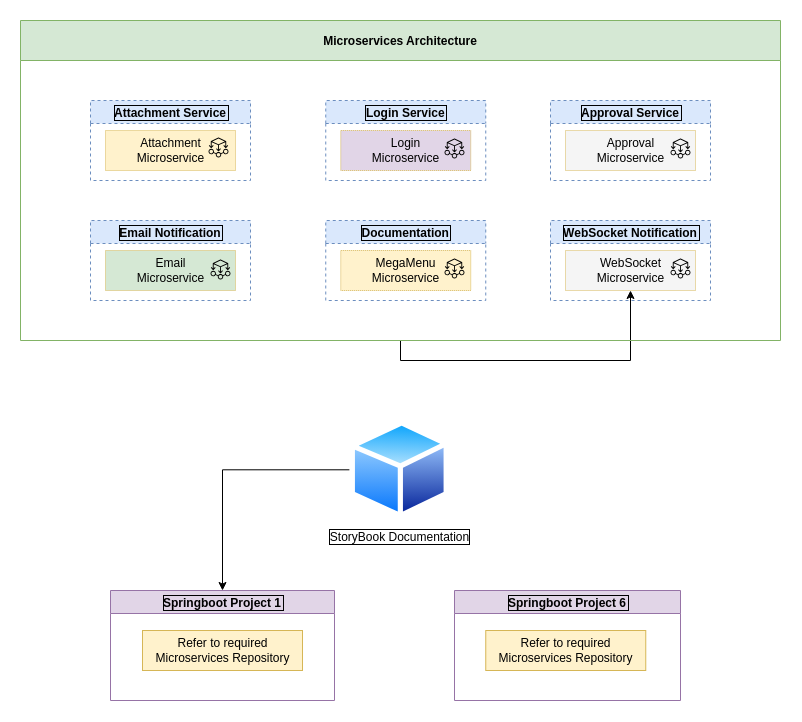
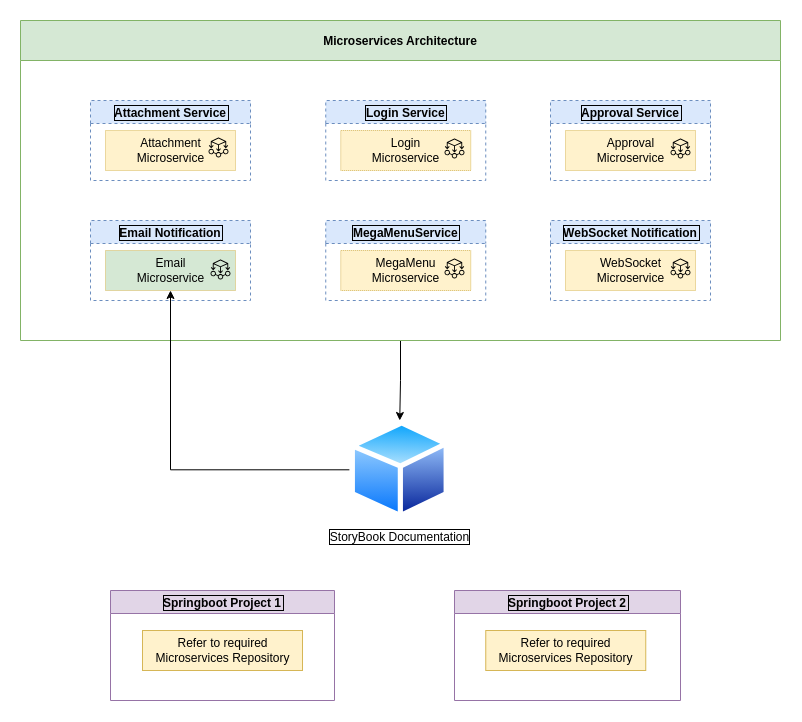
- <mxCell id="17" value="Login &lt;br&gt;Microservice" style="html=1;dropTarget=0;dashed=1;dashPattern=1 1;fillColor=#e1d5e7;strokeColor=#d6b656;" vertex="1" parent="16"><mxGeometry x="15" y="30" width="130" height="40" as="geometry" /></mxCell>
+ <mxCell id="17" value="Login &lt;br&gt;Microservice" style="html=1;dropTarget=0;dashed=1;dashPattern=1 1;fillColor=#fff2cc;strokeColor=#d6b656;" vertex="1" parent="16"><mxGeometry x="15" y="30" width="130" height="40" as="geometry" /></mxCell>
- <mxCell id="14" value="Approval&lt;br&gt;Microservice" style="html=1;dropTarget=0;dashed=1;dashPattern=1 1;fillColor=#f5f5f5;strokeColor=#d6b656;" vertex="1" parent="13"><mxGeometry x="15" y="30" width="130" height="40" as="geometry" /></mxCell>
+ <mxCell id="14" value="Approval&lt;br&gt;Microservice" style="html=1;dropTarget=0;dashed=1;dashPattern=1 1;fillColor=#fff2cc;strokeColor=#d6b656;" vertex="1" parent="13"><mxGeometry x="15" y="30" width="130" height="40" as="geometry" /></mxCell>
- <mxCell id="19" value="Documentation" style="swimlane;labelBorderColor=default;dashed=1;fillColor=#dae8fc;strokeColor=#6c8ebf;" vertex="1" parent="3"><mxGeometry x="305.26" y="200" width="160" height="80" as="geometry"><mxRectangle x="20" y="30" width="160" height="30" as="alternateBounds" /></mxGeometry></mxCell>
+ <mxCell id="19" value="MegaMenuService" style="swimlane;labelBorderColor=default;dashed=1;fillColor=#dae8fc;strokeColor=#6c8ebf;" vertex="1" parent="3"><mxGeometry x="305.26" y="200" width="160" height="80" as="geometry"><mxRectangle x="20" y="30" width="160" height="30" as="alternateBounds" /></mxGeometry></mxCell>
- <mxCell id="8" value="WebSocket&lt;br&gt;Microservice" style="html=1;dropTarget=0;dashed=1;dashPattern=1 1;fillColor=#f5f5f5;strokeColor=#d6b656;" vertex="1" parent="7"><mxGeometry x="15" y="30" width="130" height="40" as="geometry" /></mxCell>
+ <mxCell id="8" value="WebSocket&lt;br&gt;Microservice" style="html=1;dropTarget=0;dashed=1;dashPattern=1 1;fillColor=#fff2cc;strokeColor=#d6b656;" vertex="1" parent="7"><mxGeometry x="15" y="30" width="130" height="40" as="geometry" /></mxCell>
- <mxCell id="2" value="" style="edgeStyle=orthogonalEdgeStyle;rounded=0;orthogonalLoop=1;jettySize=auto;html=1;fontSize=12;" edge="1" parent="1" source="3" target="8"><mxGeometry relative="1" as="geometry" /></mxCell>
+ <mxCell id="2" value="" style="edgeStyle=orthogonalEdgeStyle;rounded=0;orthogonalLoop=1;jettySize=auto;html=1;fontSize=12;" edge="1" parent="1" source="3" target="23"><mxGeometry relative="1" as="geometry" /></mxCell>
- <mxCell id="22" style="edgeStyle=orthogonalEdgeStyle;rounded=0;orthogonalLoop=1;jettySize=auto;html=1;entryX=0.5;entryY=0;entryDx=0;entryDy=0;" edge="1" parent="1" source="23" target="24"><mxGeometry relative="1" as="geometry" /></mxCell>
+ <mxCell id="22" style="edgeStyle=orthogonalEdgeStyle;rounded=0;orthogonalLoop=1;jettySize=auto;html=1;" edge="1" parent="1" source="23" target="11"><mxGeometry relative="1" as="geometry" /></mxCell>
- <mxCell id="26" value="Springboot Project 6" style="swimlane;labelBorderColor=default;fillColor=#e1d5e7;strokeColor=#9673a6;" vertex="1" parent="1"><mxGeometry x="454" y="590" width="226" height="110" as="geometry" /></mxCell>
+ <mxCell id="26" value="Springboot Project 2" style="swimlane;labelBorderColor=default;fillColor=#e1d5e7;strokeColor=#9673a6;" vertex="1" parent="1"><mxGeometry x="454" y="590" width="226" height="110" as="geometry" /></mxCell>
